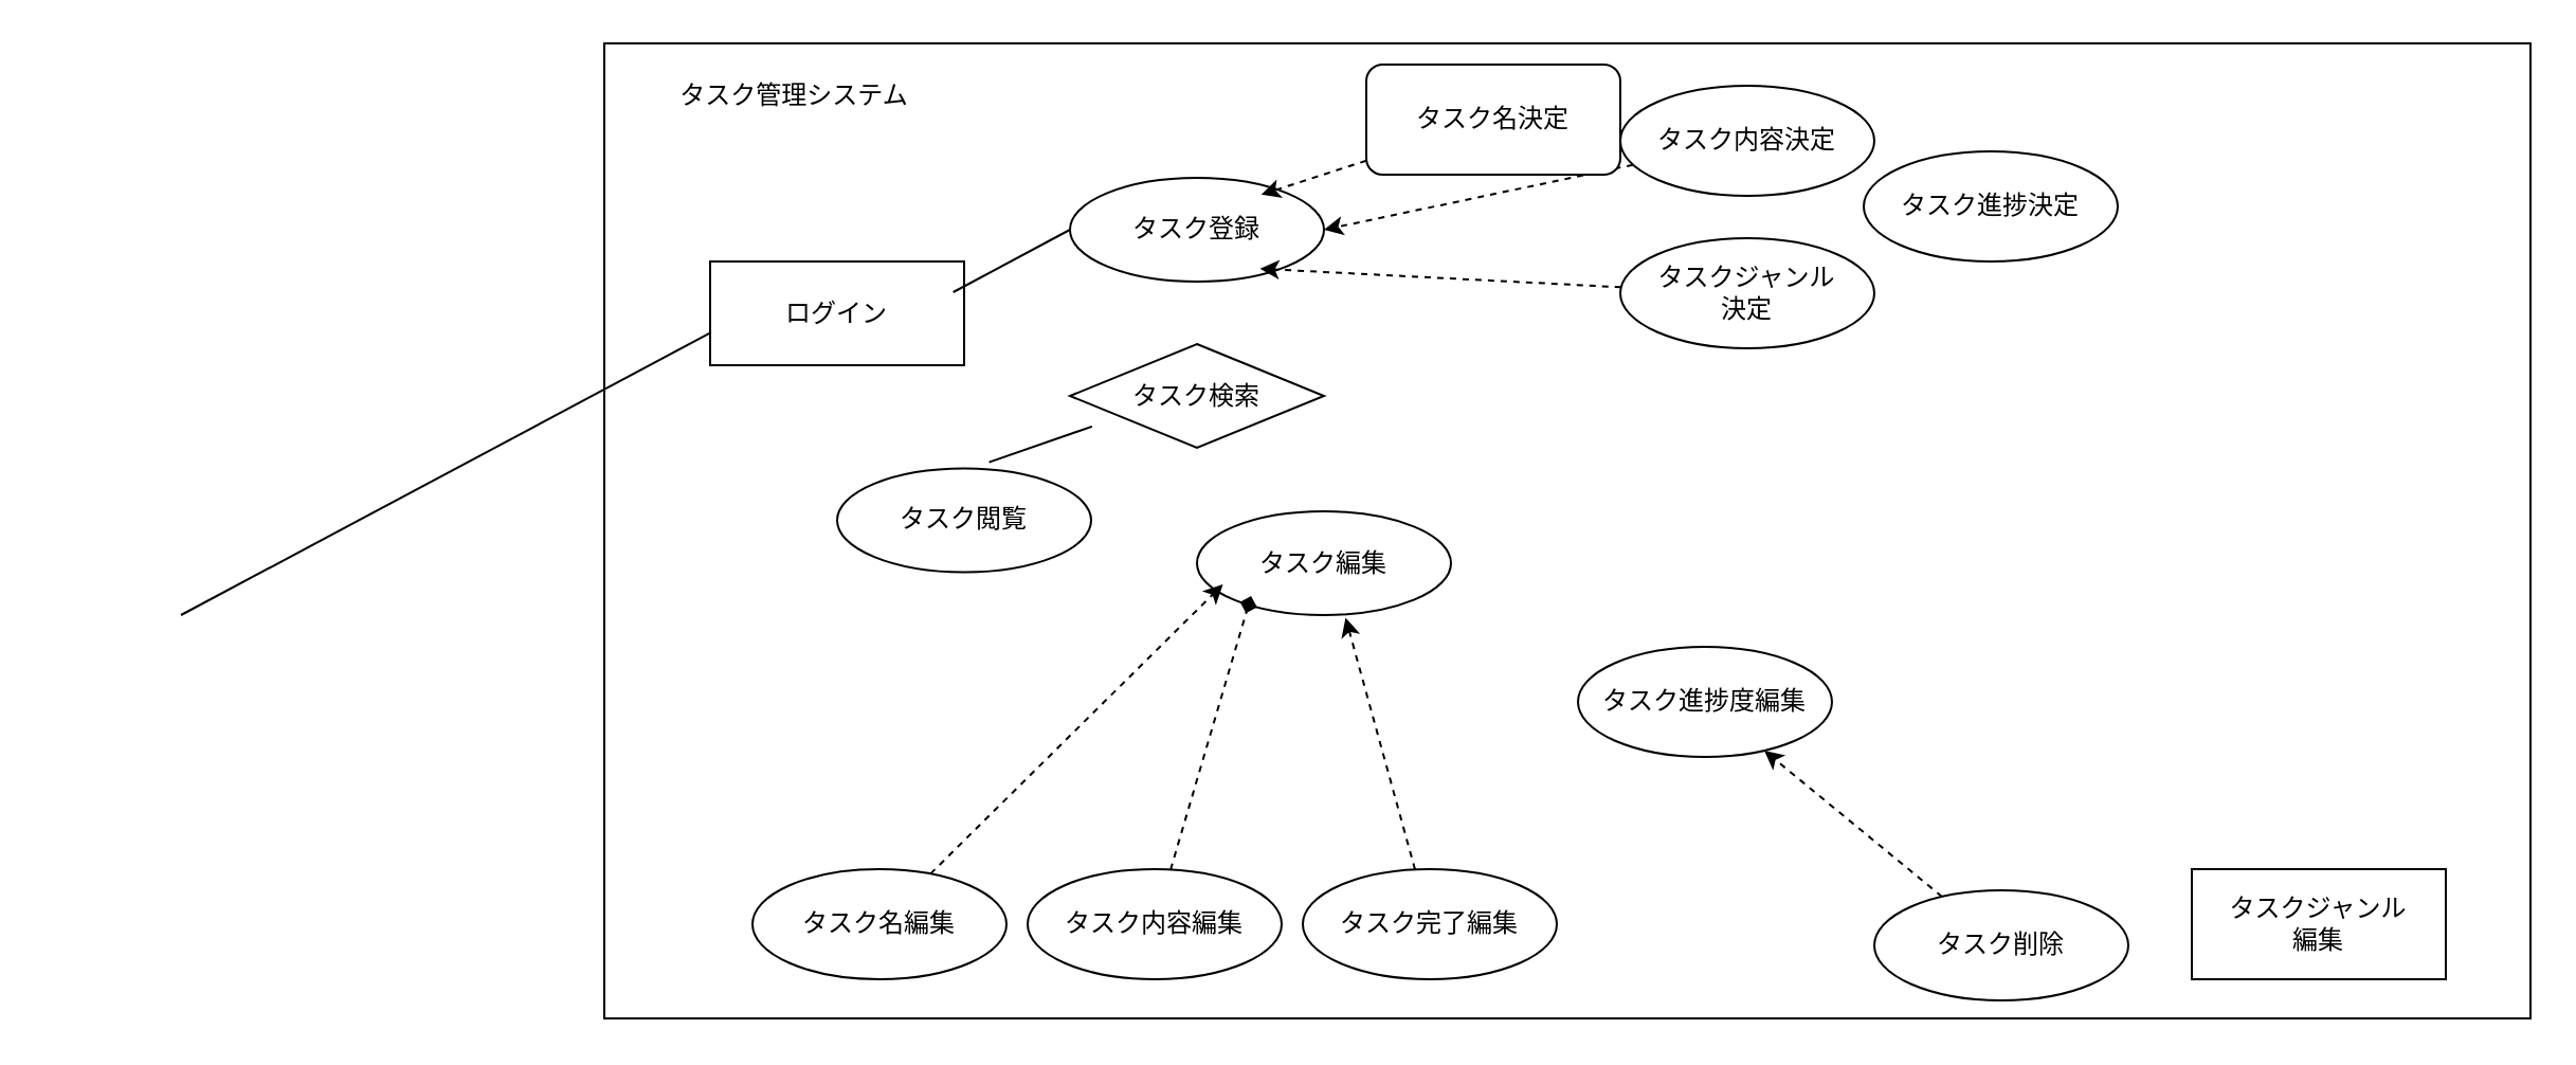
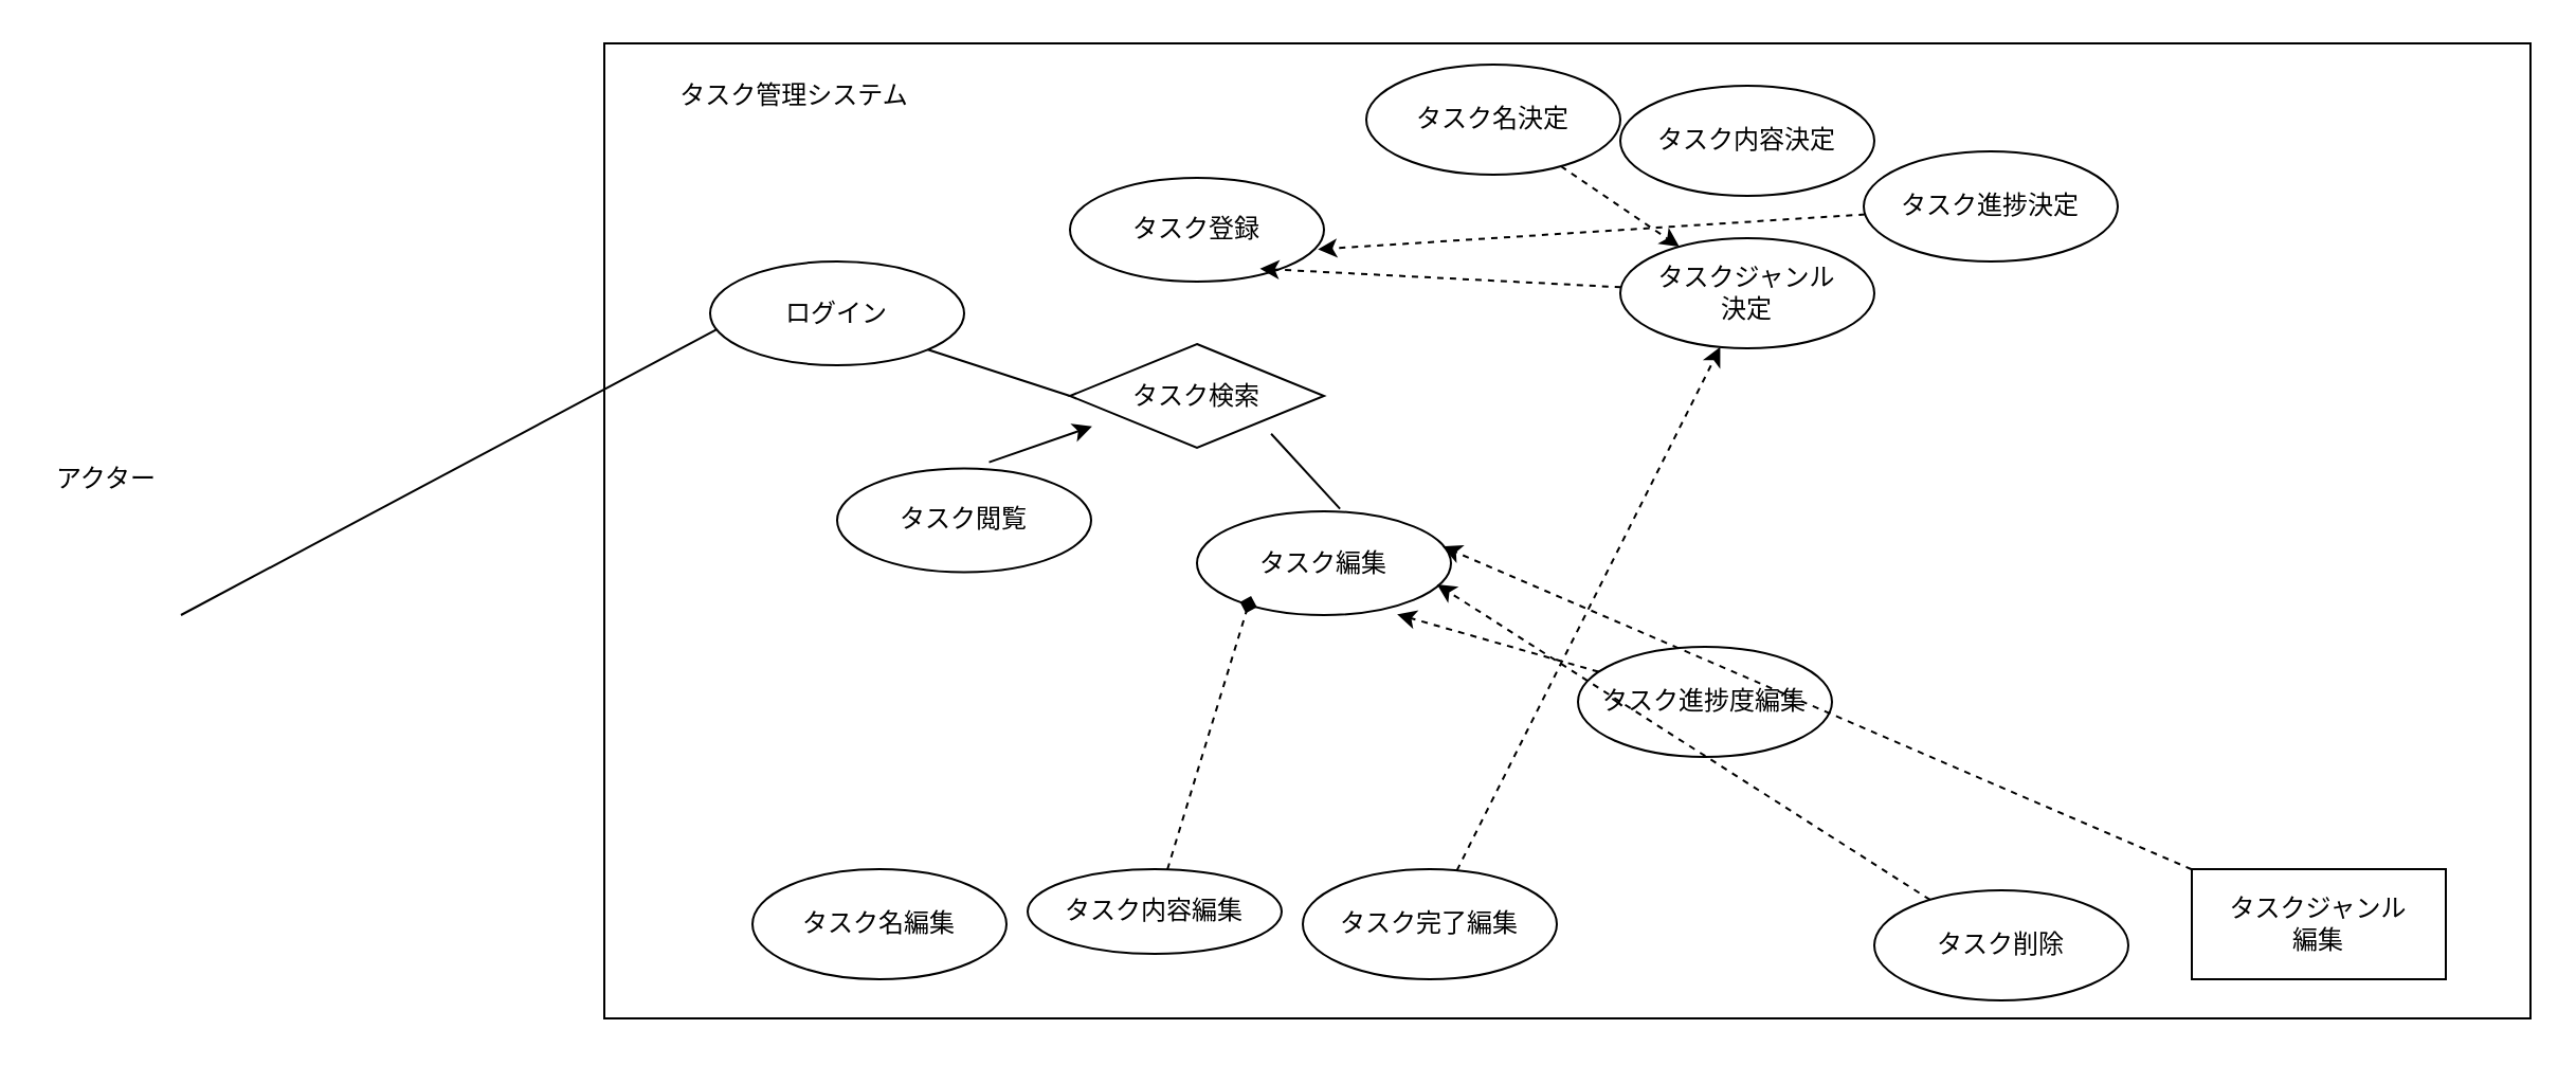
- <mxCell id="27" value="タスク名決定" style="whiteSpace=wrap;html=1;strokeColor=default;align=center;verticalAlign=middle;fontFamily=Helvetica;fontSize=12;fontColor=default;fillColor=default;rounded=1;" vertex="1" parent="1"><mxGeometry x="645" y="30" width="120" height="52" as="geometry" /></mxCell>
+ <mxCell id="27" value="タスク名決定" style="ellipse;whiteSpace=wrap;html=1;strokeColor=default;align=center;verticalAlign=middle;fontFamily=Helvetica;fontSize=12;fontColor=default;fillColor=default;" vertex="1" parent="1"><mxGeometry x="645" y="30" width="120" height="52" as="geometry" /></mxCell>
- <mxCell id="32" style="edgeStyle=none;html=1;entryX=0.753;entryY=0.162;entryDx=0;entryDy=0;entryPerimeter=0;dashed=1;" edge="1" parent="1" source="27" target="8"><mxGeometry relative="1" as="geometry" /></mxCell>
+ <mxCell id="32" style="edgeStyle=none;html=1;dashed=1;" edge="1" parent="1" source="27" target="29"><mxGeometry relative="1" as="geometry" /></mxCell>
- <mxCell id="25" style="edgeStyle=none;html=1;entryX=1;entryY=0.5;entryDx=0;entryDy=0;dashed=1;" edge="1" parent="1" source="26" target="8"><mxGeometry relative="1" as="geometry" /></mxCell>
+ <mxCell id="33" style="edgeStyle=none;html=1;entryX=0.976;entryY=0.689;entryDx=0;entryDy=0;entryPerimeter=0;dashed=1;" edge="1" parent="1" source="28" target="8"><mxGeometry relative="1" as="geometry" /></mxCell>
- <mxCell id="11" value="" style="endArrow=none;html=1;fontFamily=Helvetica;fontSize=12;fontColor=default;entryX=0;entryY=0.5;entryDx=0;entryDy=0;exitX=0.957;exitY=0.296;exitDx=0;exitDy=0;exitPerimeter=0;" parent="1" source="9" target="8" edge="1"><mxGeometry width="50" height="50" relative="1" as="geometry"><mxPoint x="375" y="370" as="sourcePoint" /><mxPoint x="425" y="320" as="targetPoint" /></mxGeometry></mxCell>
- <mxCell id="9" value="&lt;span style=&quot;color: rgb(0, 0, 0);&quot;&gt;ログイン&lt;/span&gt;" style="whiteSpace=wrap;html=1;strokeColor=default;align=center;verticalAlign=middle;fontFamily=Helvetica;fontSize=12;fontColor=default;fillColor=default;rounded=0;" parent="1" vertex="1"><mxGeometry x="335" y="123" width="120" height="49" as="geometry" /></mxCell>
+ <mxCell id="9" value="&lt;span style=&quot;color: rgb(0, 0, 0);&quot;&gt;ログイン&lt;/span&gt;" style="ellipse;whiteSpace=wrap;html=1;strokeColor=default;align=center;verticalAlign=middle;fontFamily=Helvetica;fontSize=12;fontColor=default;fillColor=default;" parent="1" vertex="1"><mxGeometry x="335" y="123" width="120" height="49" as="geometry" /></mxCell>
+ <mxCell id="10" value="" style="endArrow=none;html=1;fontFamily=Helvetica;fontSize=12;fontColor=default;entryX=0;entryY=0.5;entryDx=0;entryDy=0;exitX=1;exitY=1;exitDx=0;exitDy=0;" parent="1" source="9" target="7" edge="1"><mxGeometry width="50" height="50" relative="1" as="geometry"><mxPoint x="435" y="260" as="sourcePoint" /><mxPoint x="485" y="210" as="targetPoint" /></mxGeometry></mxCell>
- <mxCell id="13" value="" style="endArrow=none;html=1;fontFamily=Helvetica;fontSize=12;fontColor=default;exitX=0.598;exitY=-0.06;exitDx=0;exitDy=0;exitPerimeter=0;entryX=0.087;entryY=0.794;entryDx=0;entryDy=0;entryPerimeter=0;" parent="1" source="6" target="7" edge="1"><mxGeometry width="50" height="50" relative="1" as="geometry"><mxPoint x="465" y="250" as="sourcePoint" /><mxPoint x="515" y="200" as="targetPoint" /></mxGeometry></mxCell>
+ <mxCell id="13" value="" style="endArrow=classic;html=1;fontFamily=Helvetica;fontSize=12;fontColor=default;exitX=0.598;exitY=-0.06;exitDx=0;exitDy=0;exitPerimeter=0;entryX=0.087;entryY=0.794;entryDx=0;entryDy=0;entryPerimeter=0;" parent="1" source="6" target="7" edge="1"><mxGeometry width="50" height="50" relative="1" as="geometry"><mxPoint x="465" y="250" as="sourcePoint" /><mxPoint x="515" y="200" as="targetPoint" /></mxGeometry></mxCell>
+ <mxCell id="14" value="" style="endArrow=none;html=1;fontFamily=Helvetica;fontSize=12;fontColor=default;exitX=0.563;exitY=-0.024;exitDx=0;exitDy=0;exitPerimeter=0;entryX=0.792;entryY=0.865;entryDx=0;entryDy=0;entryPerimeter=0;" parent="1" source="12" target="7" edge="1"><mxGeometry width="50" height="50" relative="1" as="geometry"><mxPoint x="625" y="236" as="sourcePoint" /><mxPoint x="673" y="202.75" as="targetPoint" /></mxGeometry></mxCell>
+ <mxCell id="5" value="アクター" style="text;html=1;align=center;verticalAlign=middle;whiteSpace=wrap;rounded=0;fontFamily=Helvetica;fontSize=12;fontColor=default;" parent="1" vertex="1"><mxGeometry x="20" y="211" width="60" height="30" as="geometry" /></mxCell>
+ <mxCell id="23" style="edgeStyle=none;html=1;entryX=0.788;entryY=0.993;entryDx=0;entryDy=0;entryPerimeter=0;fontFamily=Helvetica;fontSize=12;fontColor=default;dashed=1;" parent="1" source="18" target="12" edge="1"><mxGeometry relative="1" as="geometry" /></mxCell>
- <mxCell id="20" style="edgeStyle=none;html=1;entryX=0.102;entryY=0.705;entryDx=0;entryDy=0;entryPerimeter=0;fontFamily=Helvetica;fontSize=12;fontColor=default;dashed=1;" parent="1" source="16" target="12" edge="1"><mxGeometry relative="1" as="geometry" /></mxCell>
+ <mxCell id="31" style="edgeStyle=none;html=1;entryX=0.967;entryY=0.339;entryDx=0;entryDy=0;entryPerimeter=0;dashed=1;" edge="1" parent="1" source="30" target="12"><mxGeometry relative="1" as="geometry" /></mxCell>
- <mxCell id="22" style="edgeStyle=none;html=1;entryX=0.585;entryY=1.025;entryDx=0;entryDy=0;entryPerimeter=0;fontFamily=Helvetica;fontSize=12;fontColor=default;dashed=1;" parent="1" source="17" target="12" edge="1"><mxGeometry relative="1" as="geometry" /></mxCell>
+ <mxCell id="22" style="edgeStyle=none;html=1;fontFamily=Helvetica;fontSize=12;fontColor=default;dashed=1;" parent="1" source="17" target="29" edge="1"><mxGeometry relative="1" as="geometry" /></mxCell>
- <mxCell id="24" style="edgeStyle=none;html=1;fontFamily=Helvetica;fontSize=12;fontColor=default;dashed=1;" parent="1" source="19" target="18" edge="1"><mxGeometry relative="1" as="geometry" /></mxCell>
+ <mxCell id="24" style="edgeStyle=none;html=1;entryX=0.945;entryY=0.705;entryDx=0;entryDy=0;entryPerimeter=0;fontFamily=Helvetica;fontSize=12;fontColor=default;dashed=1;" parent="1" source="19" target="12" edge="1"><mxGeometry relative="1" as="geometry" /></mxCell>
- <mxCell id="15" value="タスク内容編集" style="ellipse;whiteSpace=wrap;html=1;strokeColor=default;align=center;verticalAlign=middle;fontFamily=Helvetica;fontSize=12;fontColor=default;fillColor=default;" parent="1" vertex="1"><mxGeometry x="485" y="410" width="120" height="52" as="geometry" /></mxCell>
+ <mxCell id="15" value="タスク内容編集" style="ellipse;whiteSpace=wrap;html=1;strokeColor=default;align=center;verticalAlign=middle;fontFamily=Helvetica;fontSize=12;fontColor=default;fillColor=default;" parent="1" vertex="1"><mxGeometry x="485" y="410" width="120" height="40" as="geometry" /></mxCell>
